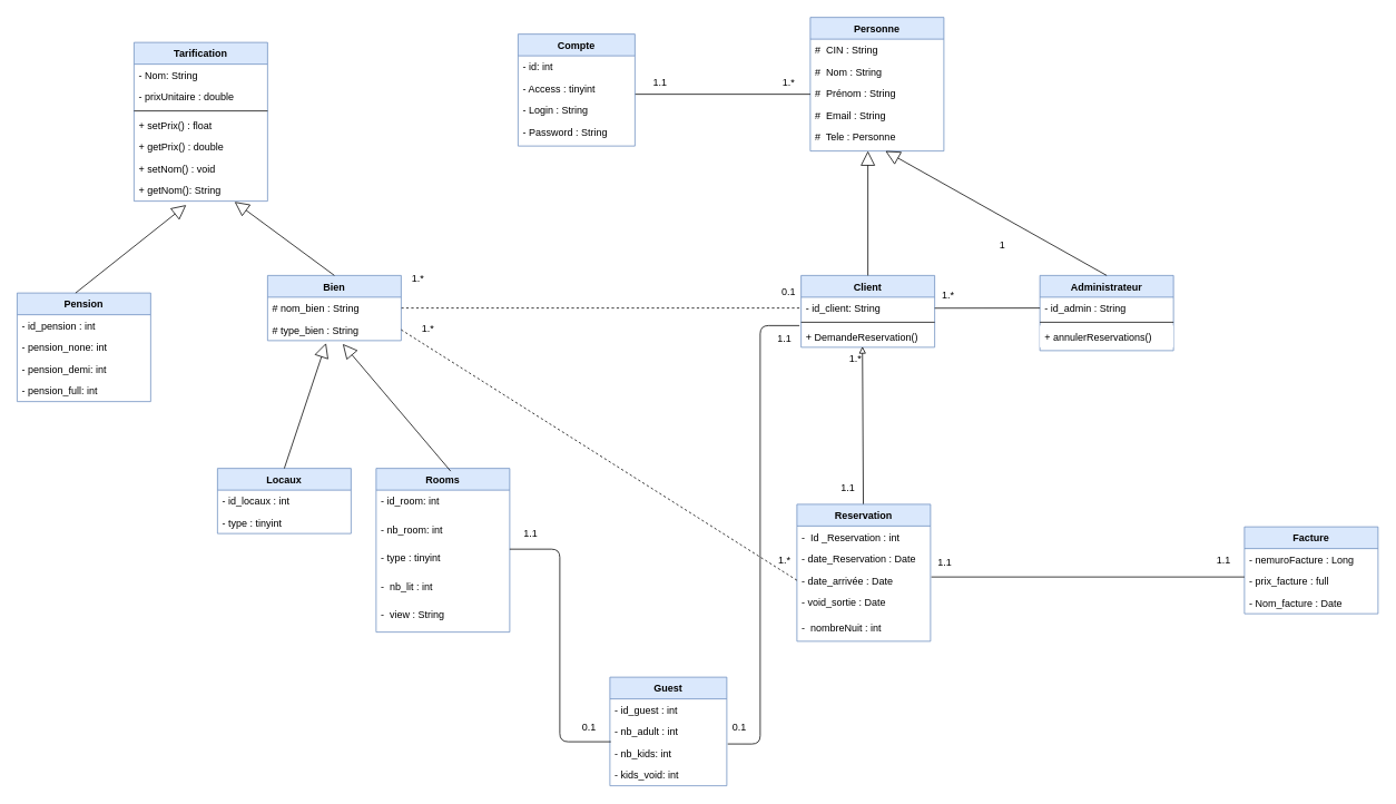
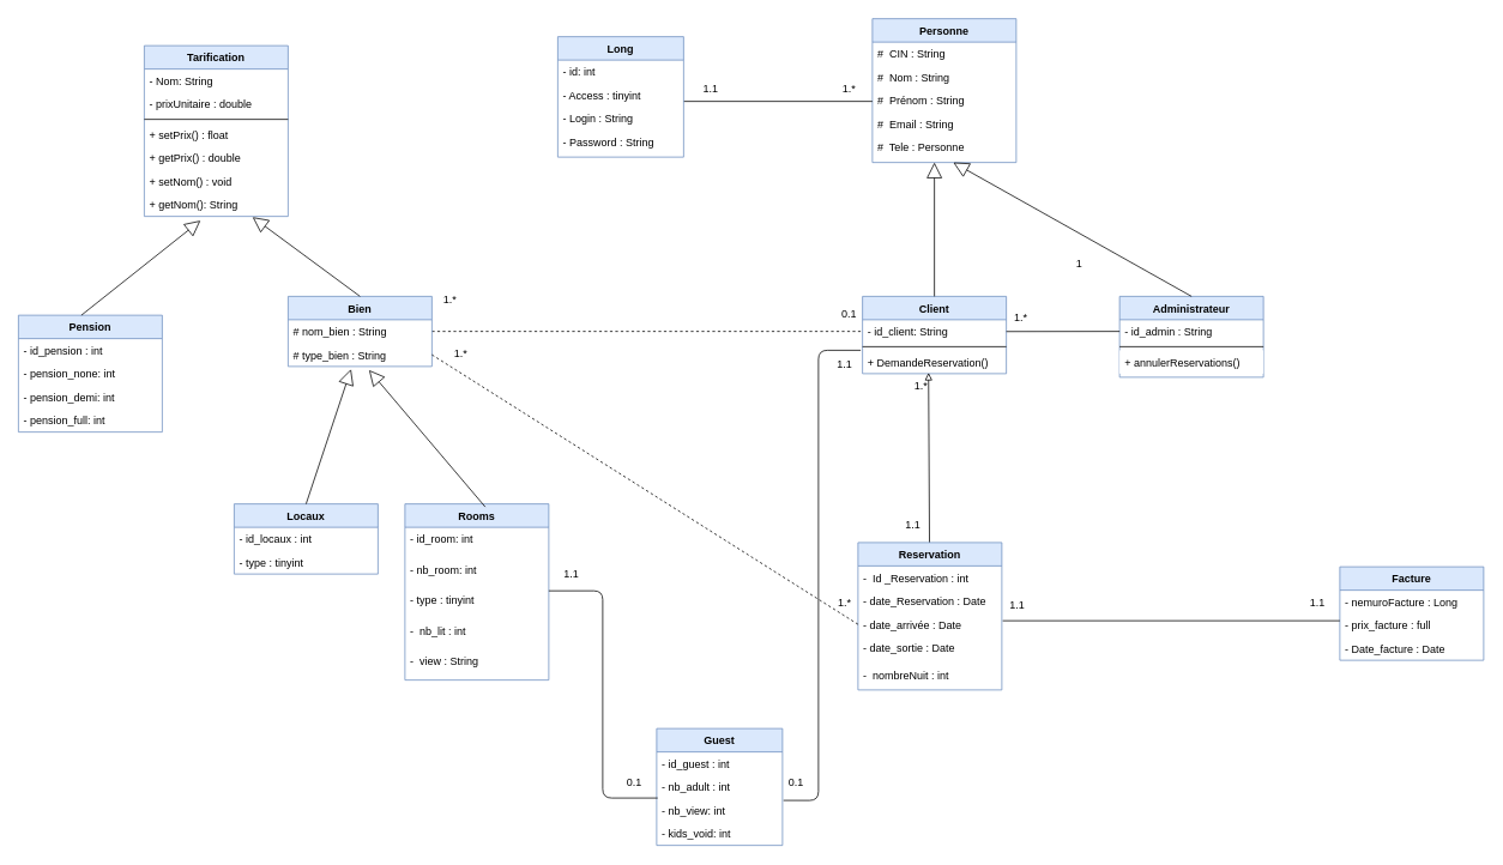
- <mxCell id="14" value="Compte" style="swimlane;fontStyle=1;childLayout=stackLayout;horizontal=1;startSize=26;fillColor=#dae8fc;horizontalStack=0;resizeParent=1;resizeParentMax=0;resizeLast=0;collapsible=1;marginBottom=0;strokeColor=#6c8ebf;" parent="1" vertex="1"><mxGeometry x="620" y="40" width="140" height="134" as="geometry" /></mxCell>
+ <mxCell id="14" value="Long" style="swimlane;fontStyle=1;childLayout=stackLayout;horizontal=1;startSize=26;fillColor=#dae8fc;horizontalStack=0;resizeParent=1;resizeParentMax=0;resizeLast=0;collapsible=1;marginBottom=0;strokeColor=#6c8ebf;" parent="1" vertex="1"><mxGeometry x="620" y="40" width="140" height="134" as="geometry" /></mxCell>
- <mxCell id="30" value="- void_sortie : Date" style="text;strokeColor=none;fillColor=none;align=left;verticalAlign=top;spacingLeft=4;spacingRight=4;overflow=hidden;rotatable=0;points=[[0,0.5],[1,0.5]];portConstraint=eastwest;" parent="26" vertex="1"><mxGeometry y="104" width="160" height="30" as="geometry" /></mxCell>
+ <mxCell id="30" value="- date_sortie : Date" style="text;strokeColor=none;fillColor=none;align=left;verticalAlign=top;spacingLeft=4;spacingRight=4;overflow=hidden;rotatable=0;points=[[0,0.5],[1,0.5]];portConstraint=eastwest;" parent="26" vertex="1"><mxGeometry y="104" width="160" height="30" as="geometry" /></mxCell>
- <mxCell id="63" value="- Nom_facture : Date" style="text;strokeColor=none;fillColor=none;align=left;verticalAlign=top;spacingLeft=4;spacingRight=4;overflow=hidden;rotatable=0;points=[[0,0.5],[1,0.5]];portConstraint=eastwest;" parent="60" vertex="1"><mxGeometry y="78" width="160" height="26" as="geometry" /></mxCell>
+ <mxCell id="63" value="- Date_facture : Date" style="text;strokeColor=none;fillColor=none;align=left;verticalAlign=top;spacingLeft=4;spacingRight=4;overflow=hidden;rotatable=0;points=[[0,0.5],[1,0.5]];portConstraint=eastwest;" parent="60" vertex="1"><mxGeometry y="78" width="160" height="26" as="geometry" /></mxCell>
- <mxCell id="58" value="- nb_kids: int" style="text;strokeColor=none;fillColor=none;align=left;verticalAlign=top;spacingLeft=4;spacingRight=4;overflow=hidden;rotatable=0;points=[[0,0.5],[1,0.5]];portConstraint=eastwest;" parent="55" vertex="1"><mxGeometry y="78" width="140" height="26" as="geometry" /></mxCell>
+ <mxCell id="58" value="- nb_view: int" style="text;strokeColor=none;fillColor=none;align=left;verticalAlign=top;spacingLeft=4;spacingRight=4;overflow=hidden;rotatable=0;points=[[0,0.5],[1,0.5]];portConstraint=eastwest;" parent="55" vertex="1"><mxGeometry y="78" width="140" height="26" as="geometry" /></mxCell>
